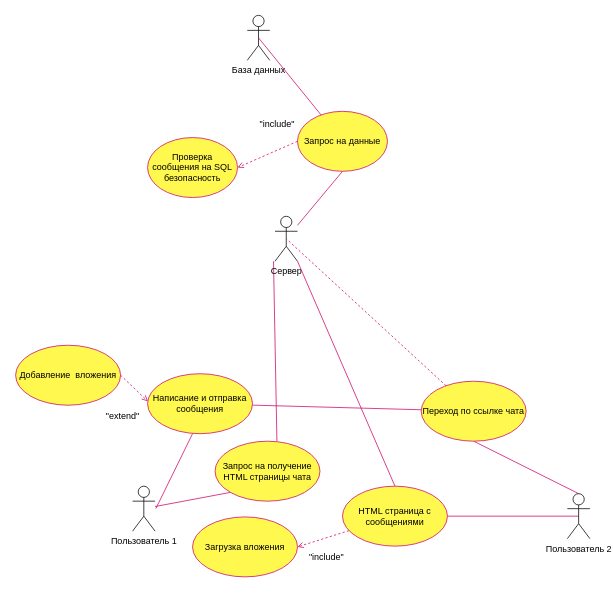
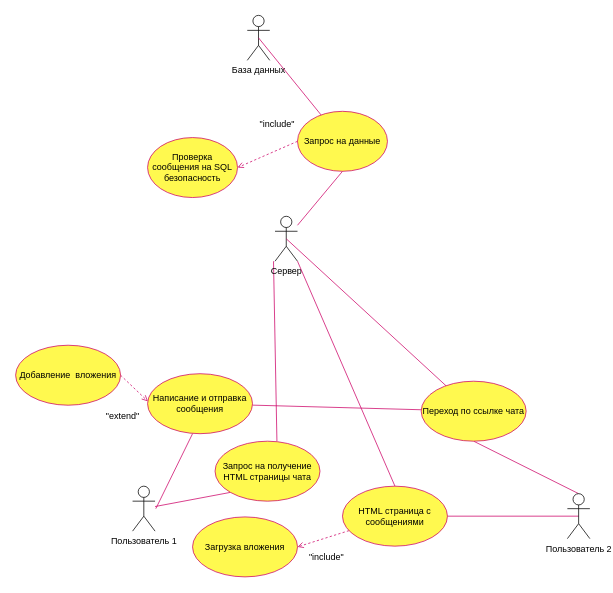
- <mxCell id="18" style="orthogonalLoop=1;jettySize=auto;html=1;strokeColor=#CC0066;endArrow=none;endFill=0;entryX=0.5;entryY=0.5;entryDx=0;entryDy=0;entryPerimeter=0;rounded=0;dashed=1;" parent="1" source="19" target="13" edge="1"><mxGeometry relative="1" as="geometry" /></mxCell>
+ <mxCell id="18" style="orthogonalLoop=1;jettySize=auto;html=1;strokeColor=#CC0066;endArrow=none;endFill=0;entryX=0.5;entryY=0.5;entryDx=0;entryDy=0;entryPerimeter=0;rounded=0;" parent="1" source="19" target="13" edge="1"><mxGeometry relative="1" as="geometry" /></mxCell>
